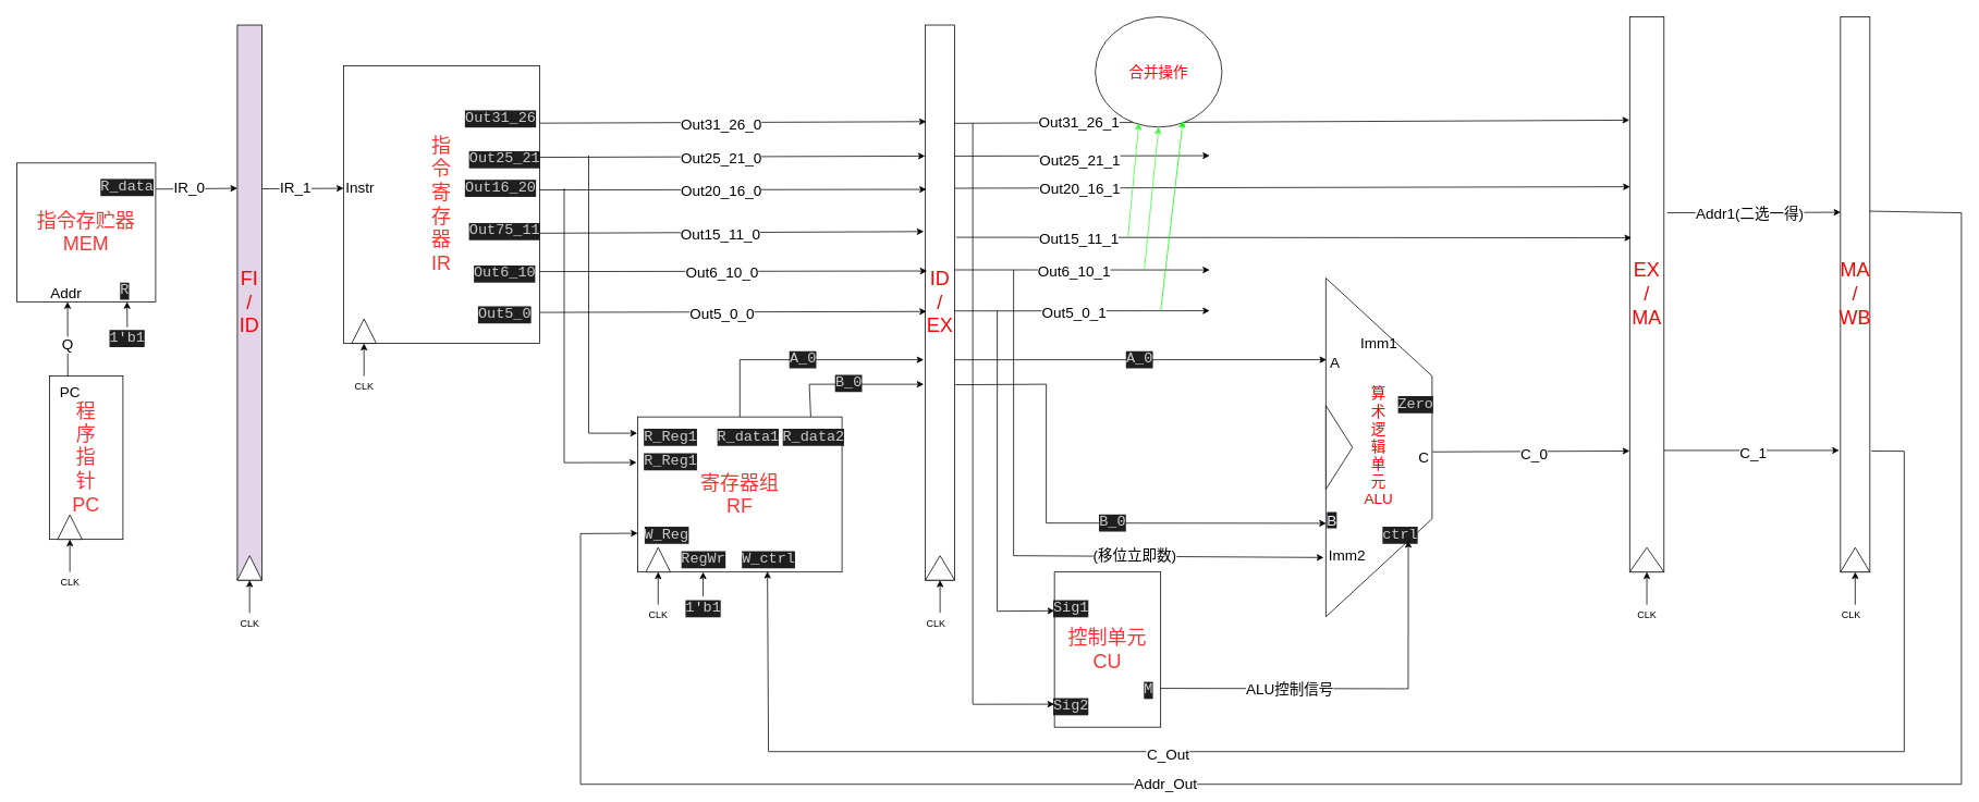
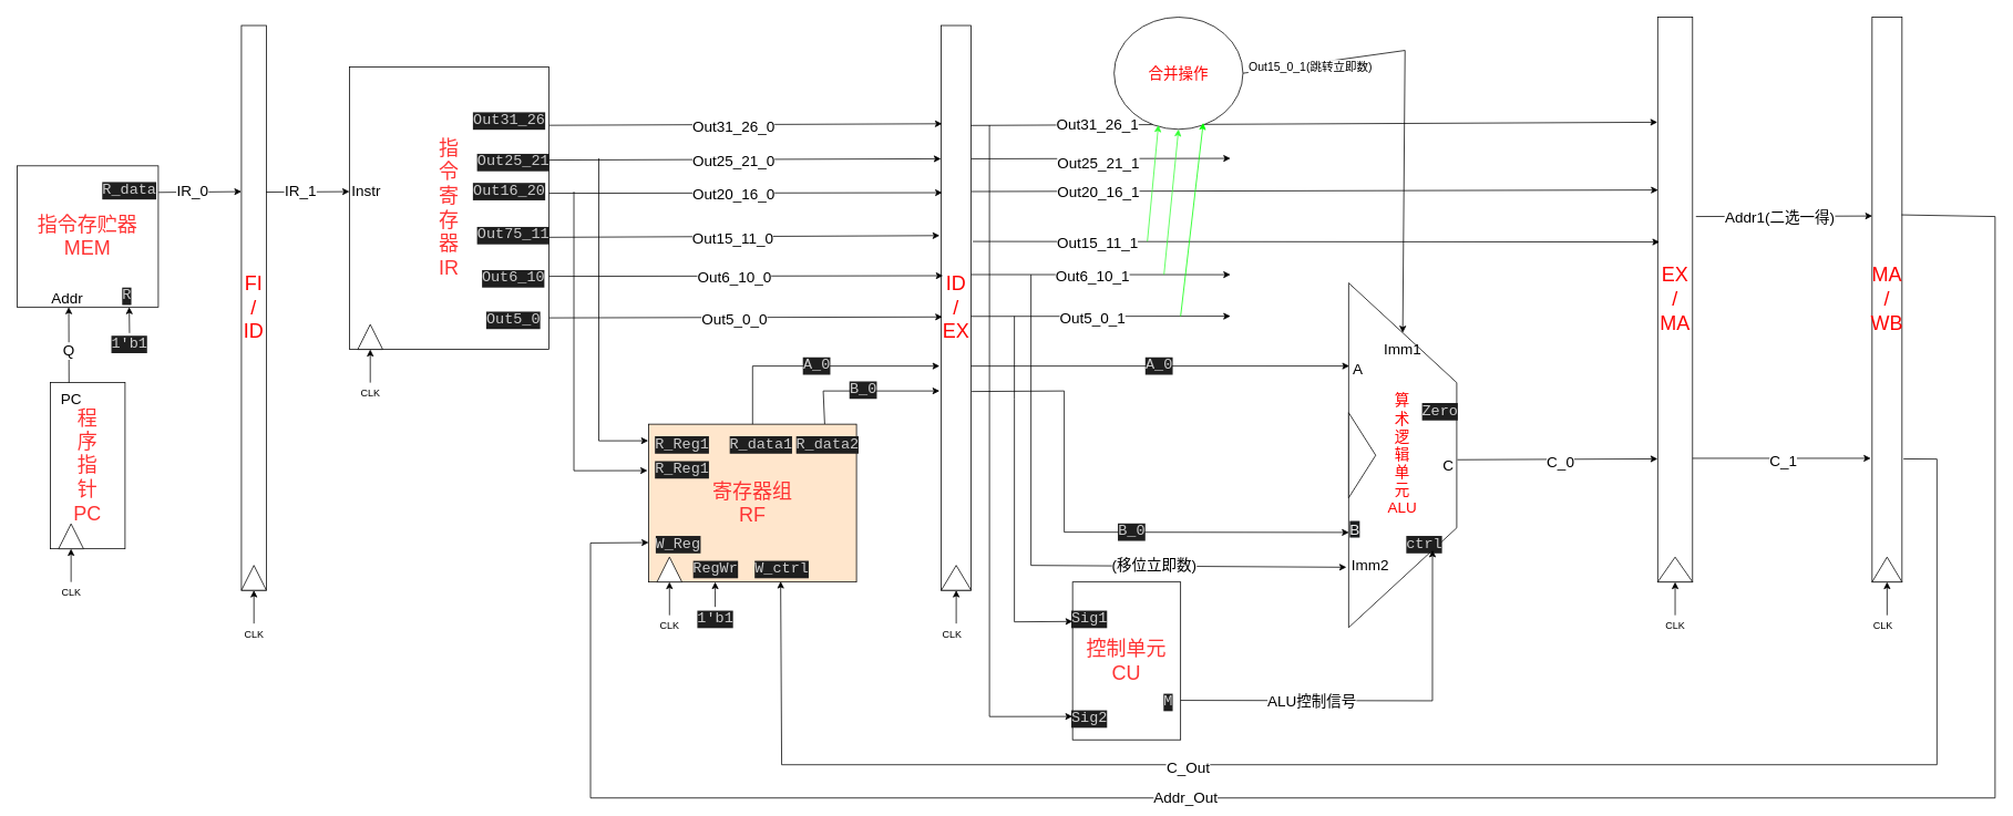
+ <mxCell id="129" value="" style="endArrow=classic;html=1;rounded=0;exitX=1;exitY=0.5;exitDx=0;exitDy=0;entryX=0;entryY=0.5;entryDx=0;entryDy=0;" edge="1" parent="1" source="131" target="116"><mxGeometry width="50" height="50" relative="1" as="geometry"><mxPoint x="1515.36" y="377.48" as="sourcePoint" /><mxPoint x="1770" y="380" as="targetPoint" /><Array as="points"><mxPoint x="1690" y="60" /></Array></mxGeometry></mxCell>
+ <mxCell id="130" value="&lt;font style=&quot;font-size: 14px;&quot;&gt;Out15_0_1(跳转立即数)&lt;/font&gt;" style="edgeLabel;html=1;align=center;verticalAlign=middle;resizable=0;points=[];" vertex="1" connectable="0" parent="129"><mxGeometry x="-0.775" y="-4" relative="1" as="geometry"><mxPoint x="21" y="-4" as="offset" /></mxGeometry></mxCell>
- <mxCell id="13" value="&lt;font color=&quot;#ff0000&quot; style=&quot;font-size: 24px;&quot;&gt;FI&lt;br&gt;/&lt;br&gt;ID&lt;/font&gt;" style="rounded=0;whiteSpace=wrap;html=1;fillColor=#e1d5e7;" vertex="1" parent="12"><mxGeometry x="10" width="30" height="680" as="geometry" /></mxCell>
+ <mxCell id="13" value="&lt;font color=&quot;#ff0000&quot; style=&quot;font-size: 24px;&quot;&gt;FI&lt;br&gt;/&lt;br&gt;ID&lt;/font&gt;" style="rounded=0;whiteSpace=wrap;html=1;" vertex="1" parent="12"><mxGeometry x="10" width="30" height="680" as="geometry" /></mxCell>
- <mxCell id="67" value="&lt;font color=&quot;#ff3333&quot; style=&quot;font-size: 24px;&quot;&gt;寄存器组&lt;br&gt;RF&lt;/font&gt;" style="rounded=0;whiteSpace=wrap;html=1;" vertex="1" parent="66"><mxGeometry width="250" height="190" as="geometry" /></mxCell>
+ <mxCell id="67" value="&lt;font color=&quot;#ff3333&quot; style=&quot;font-size: 24px;&quot;&gt;寄存器组&lt;br&gt;RF&lt;/font&gt;" style="rounded=0;whiteSpace=wrap;html=1;fillColor=#ffe6cc;" vertex="1" parent="66"><mxGeometry width="250" height="190" as="geometry" /></mxCell>
